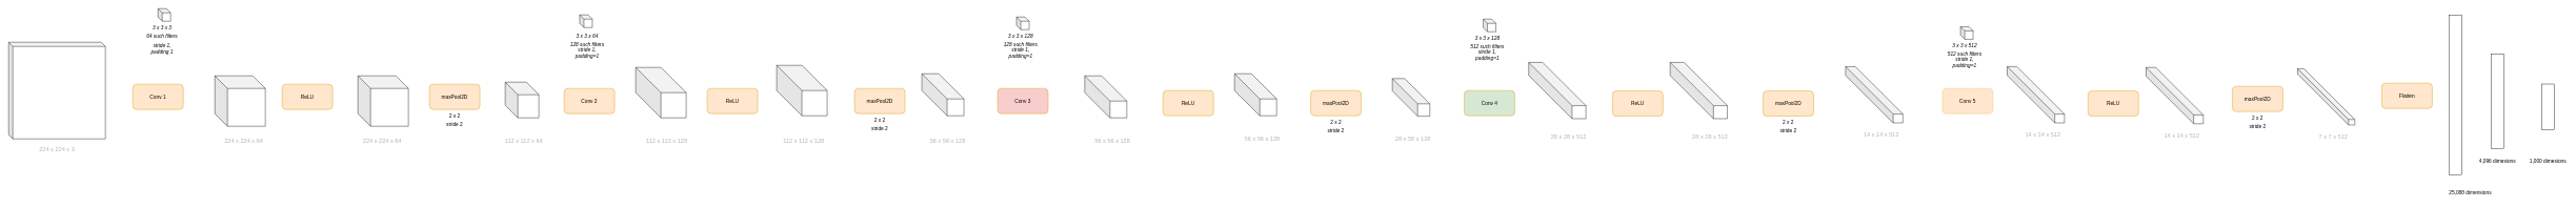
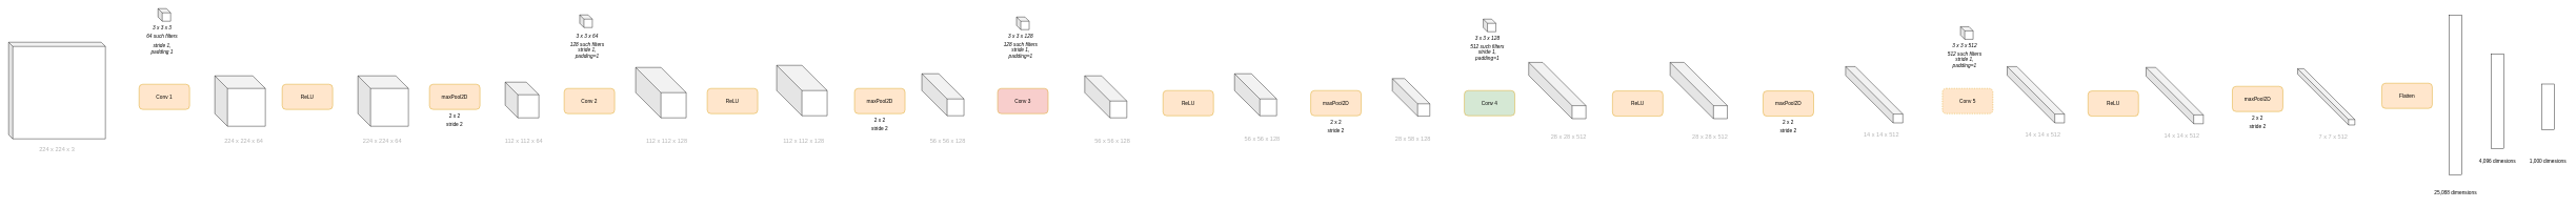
- <mxCell id="10" value="Conv 1" style="rounded=1;whiteSpace=wrap;html=1;fillColor=#ffe6cc;strokeColor=#d79b00;" parent="1" vertex="1"><mxGeometry x="315" y="200" width="120" height="60" as="geometry" /></mxCell>
+ <mxCell id="10" value="Conv 1" style="rounded=1;whiteSpace=wrap;html=1;fillColor=#ffe6cc;strokeColor=#d79b00;" parent="1" vertex="1"><mxGeometry x="330" y="200" width="120" height="60" as="geometry" /></mxCell>
- <mxCell id="43" value="25,088 dimensions" style="text;html=1;align=center;verticalAlign=middle;whiteSpace=wrap;rounded=0;" parent="1" vertex="1"><mxGeometry x="5804.5" y="443" width="129" height="30" as="geometry" /></mxCell>
+ <mxCell id="43" value="25,088 dimensions" style="text;html=1;align=center;verticalAlign=middle;whiteSpace=wrap;rounded=0;" parent="1" vertex="1"><mxGeometry x="5769.5" y="443" width="129" height="30" as="geometry" /></mxCell>
